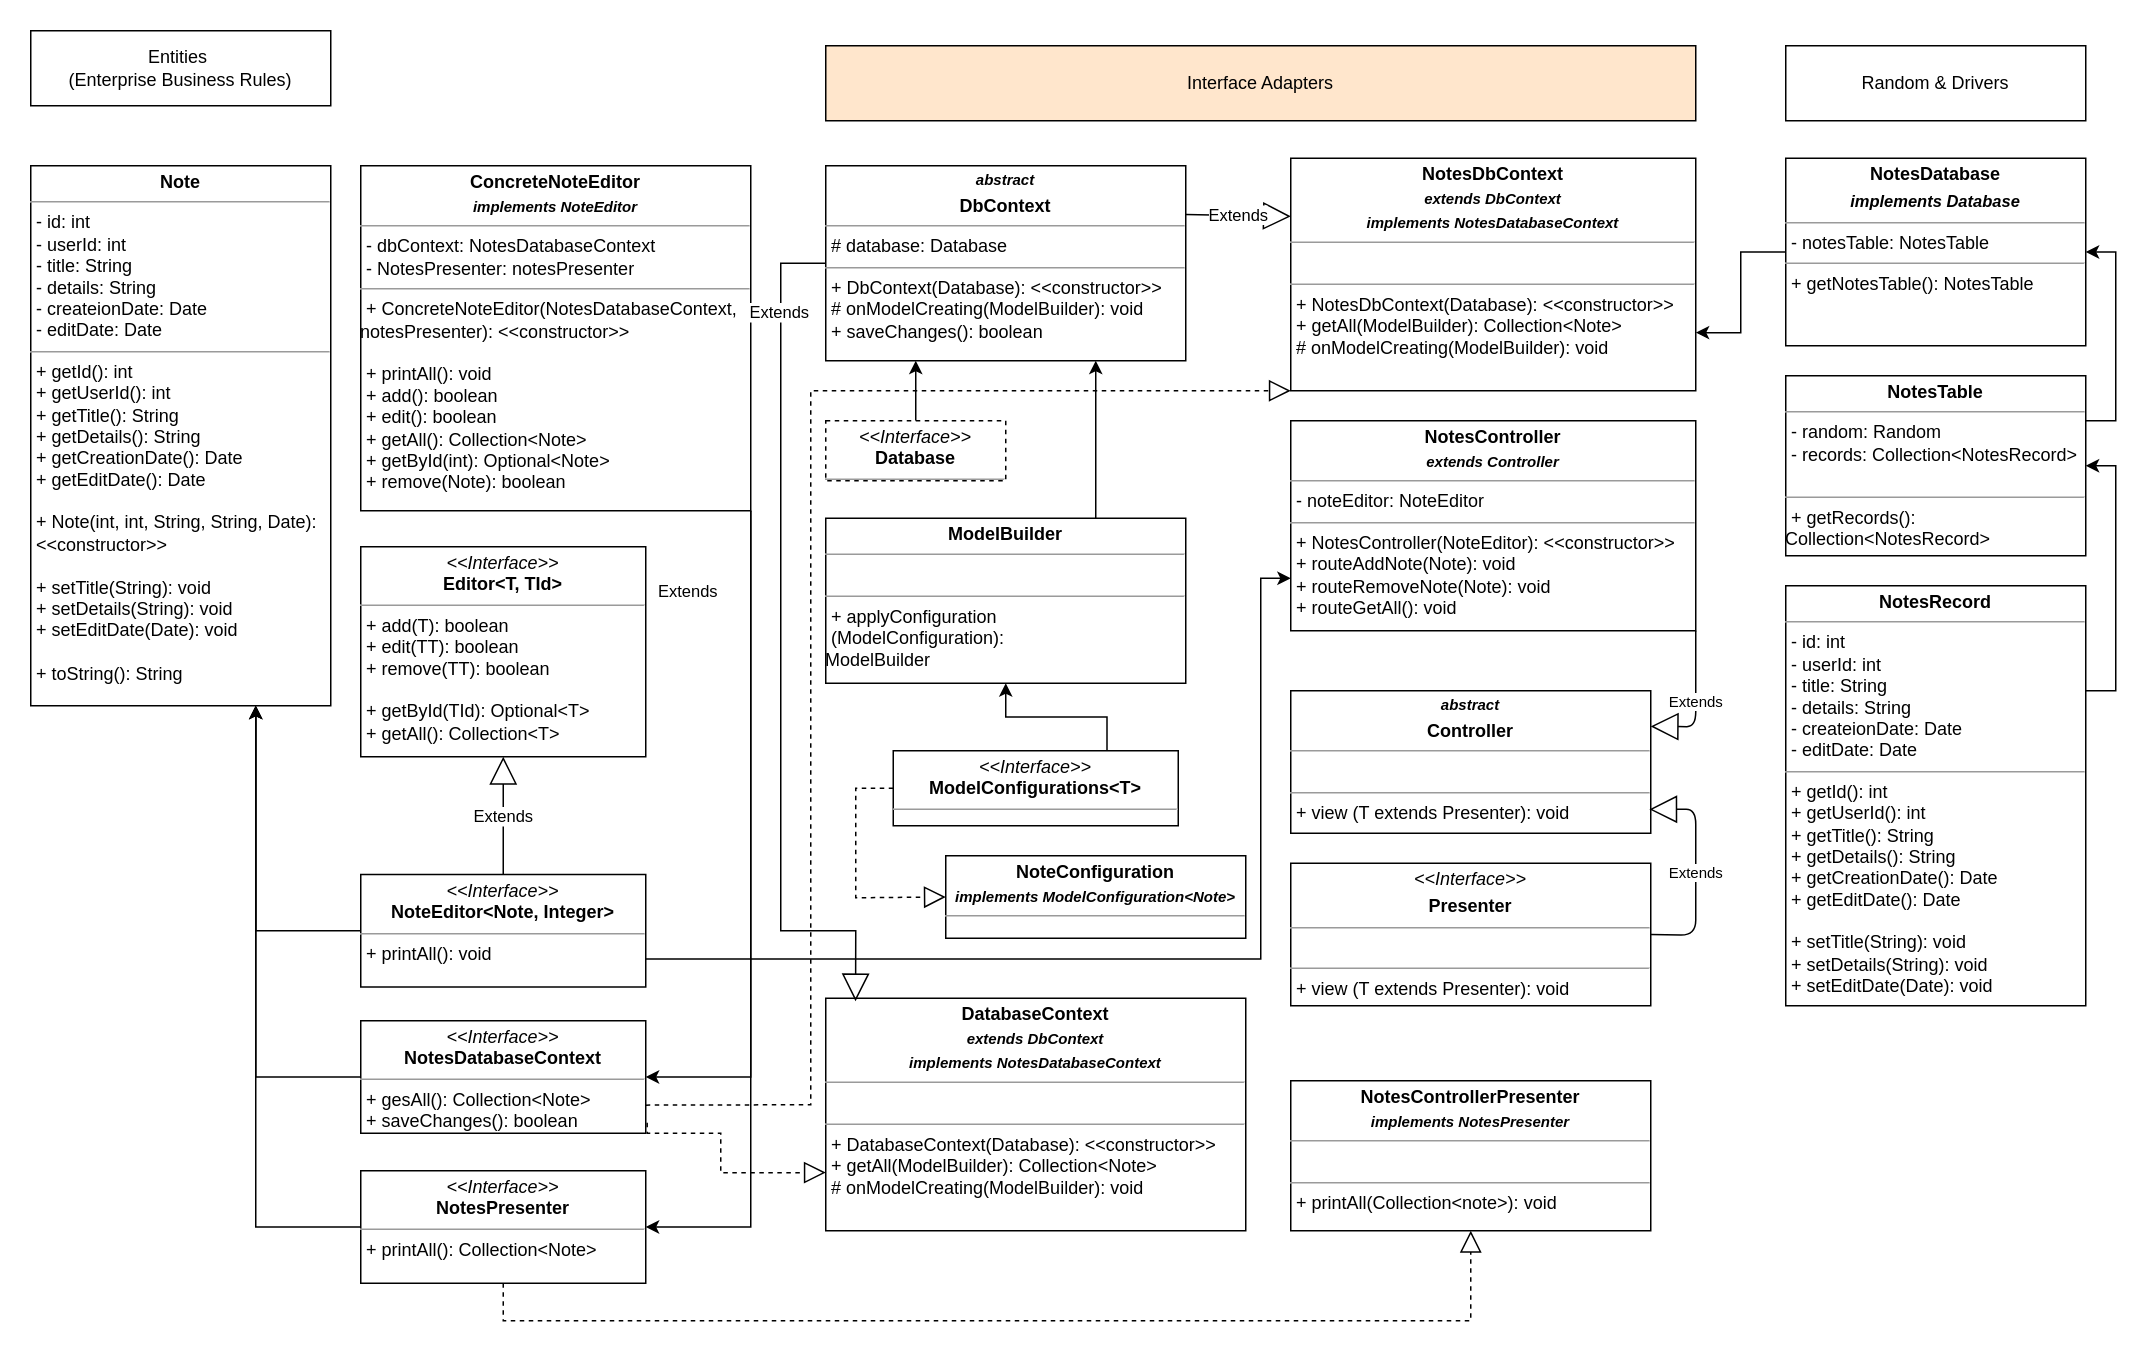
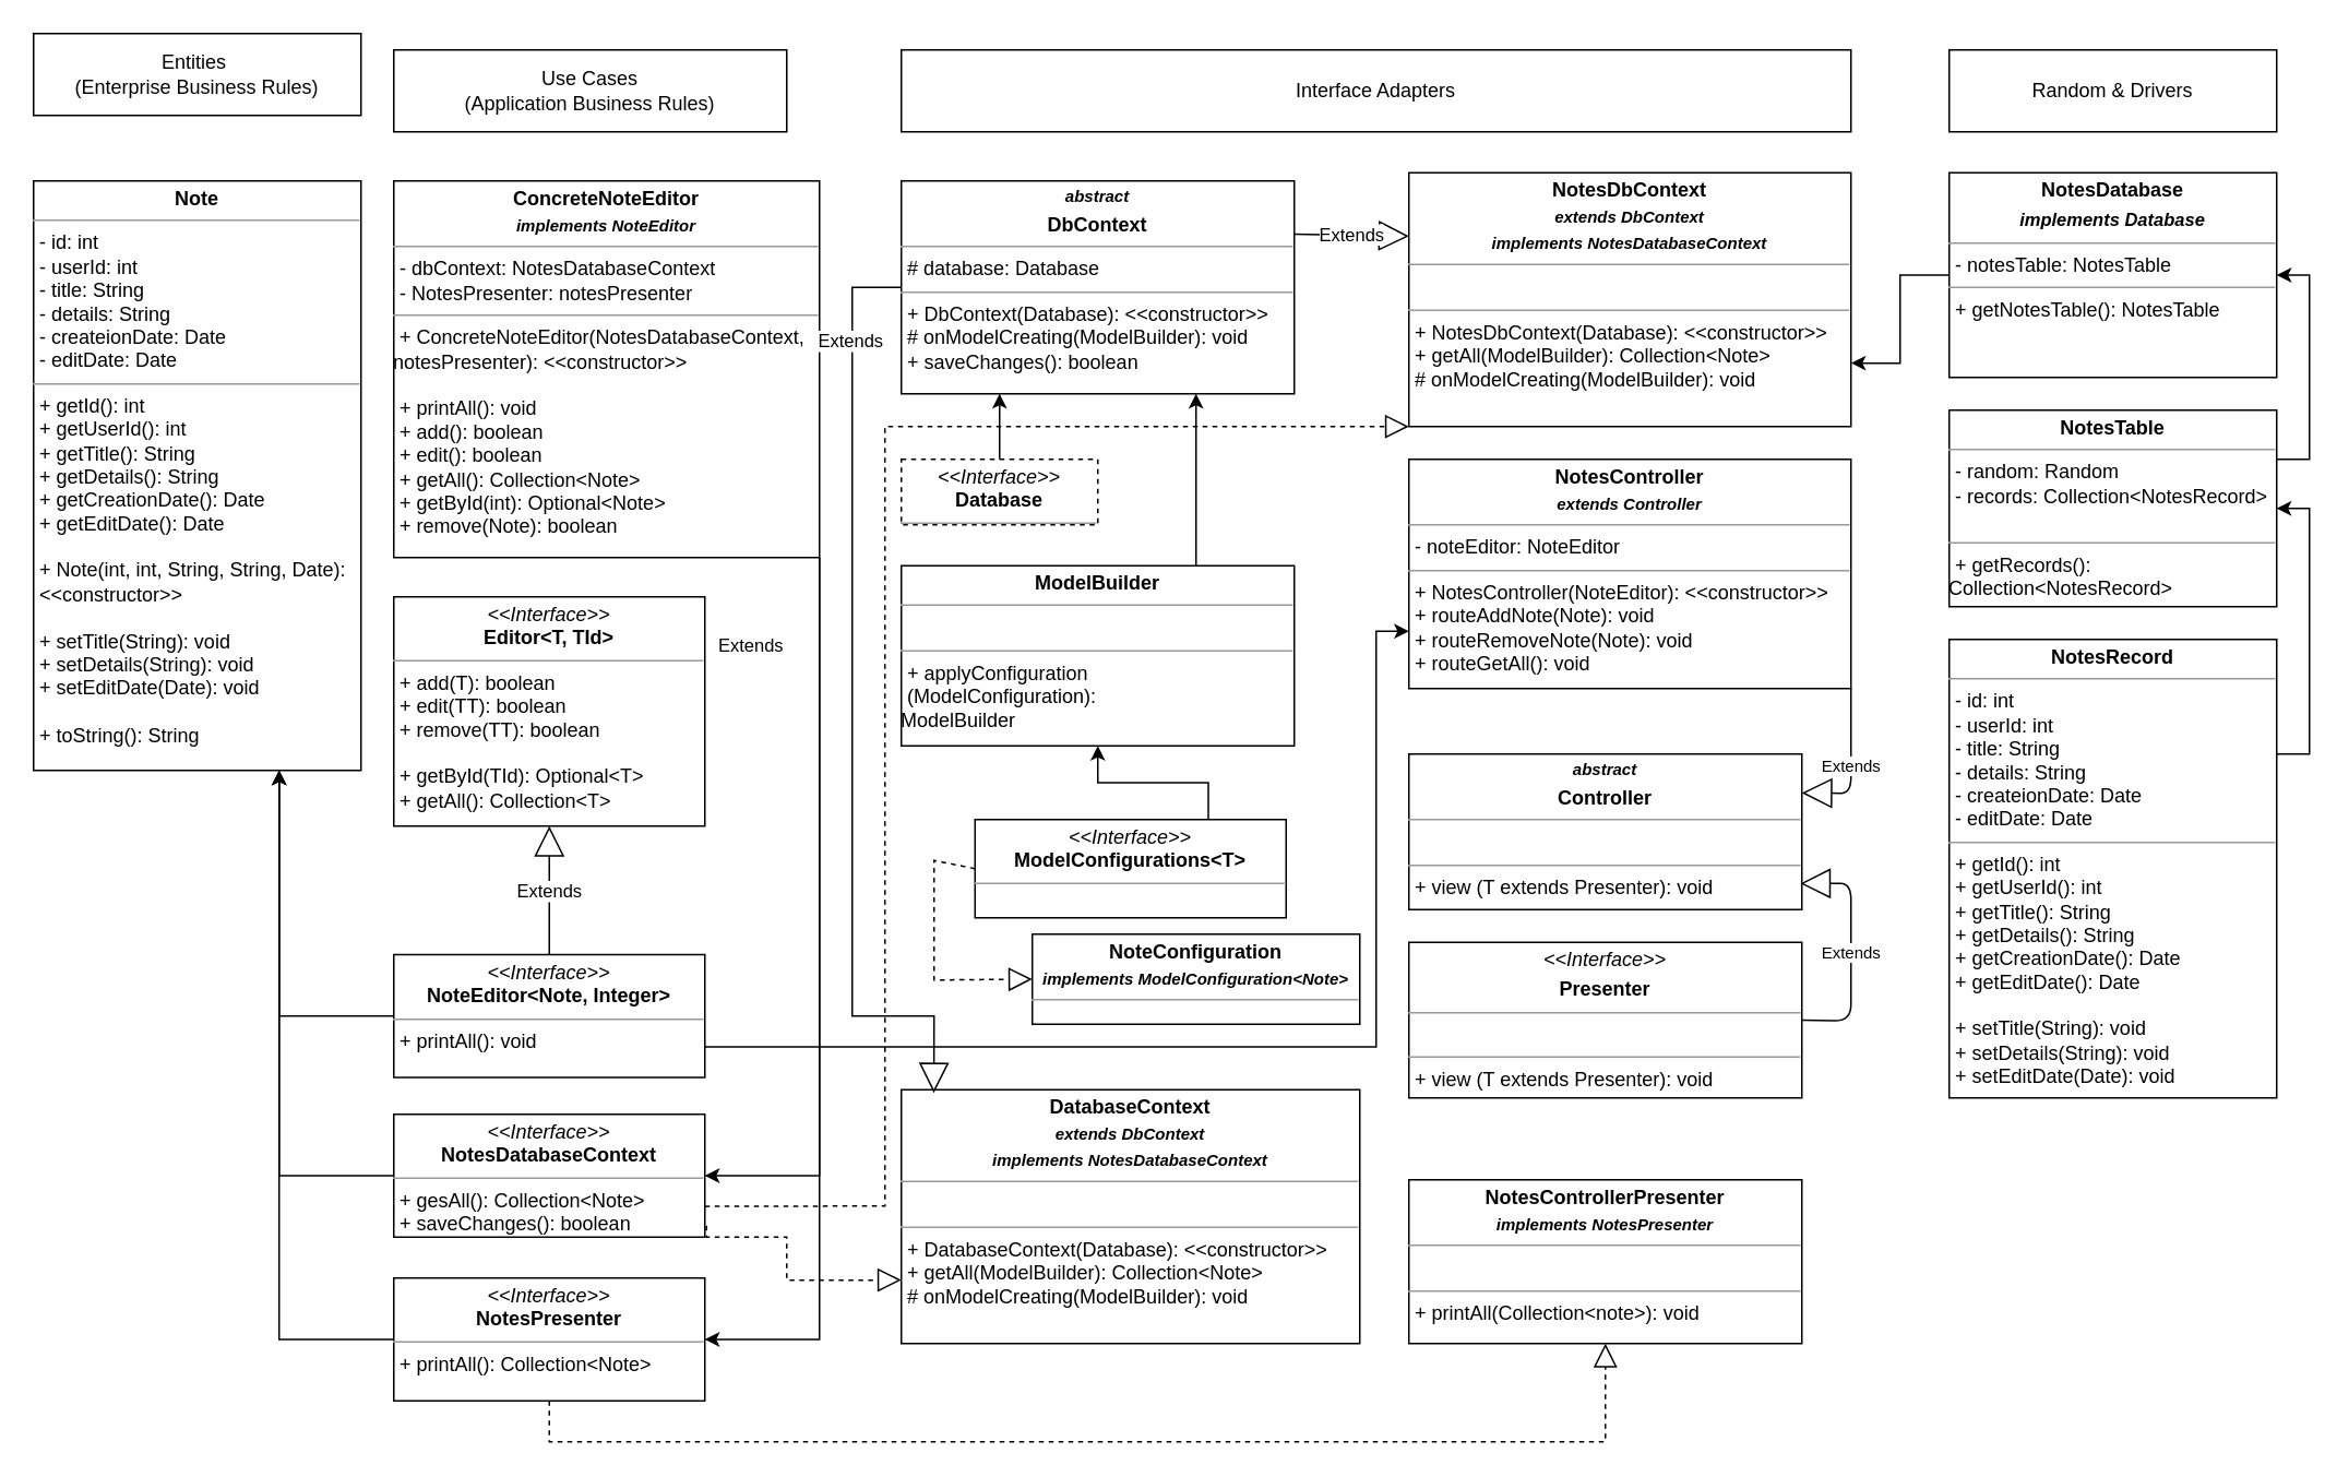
+ <mxCell id="30" value="Use Cases&lt;div&gt;(Application Business Rules)&lt;/div&gt;" style="rounded=0;whiteSpace=wrap;html=1;" parent="1" vertex="1"><mxGeometry x="240" y="30" width="240" height="50" as="geometry" /></mxCell>
- <mxCell id="31" value="Interface Adapters" style="rounded=0;whiteSpace=wrap;html=1;fillColor=#ffe6cc;" parent="1" vertex="1"><mxGeometry x="550" y="30" width="580" height="50" as="geometry" /></mxCell>
+ <mxCell id="31" value="Interface Adapters" style="rounded=0;whiteSpace=wrap;html=1;" parent="1" vertex="1"><mxGeometry x="550" y="30" width="580" height="50" as="geometry" /></mxCell>
- <mxCell id="22" value="&lt;p style=&quot;margin:0px;margin-top:4px;text-align:center;&quot;&gt;&lt;i&gt;&amp;lt;&amp;lt;Interface&amp;gt;&amp;gt;&lt;/i&gt;&lt;br&gt;&lt;b&gt;ModelConfigurations&amp;lt;T&amp;gt;&lt;/b&gt;&lt;/p&gt;&lt;hr size=&quot;1&quot;&gt;&lt;p style=&quot;margin:0px;margin-left:4px;&quot;&gt;&lt;br&gt;&lt;/p&gt;" style="verticalAlign=top;align=left;overflow=fill;fontSize=12;fontFamily=Helvetica;html=1;" parent="1" vertex="1"><mxGeometry x="595" y="500" width="190" height="50" as="geometry" /></mxCell>
+ <mxCell id="22" value="&lt;p style=&quot;margin:0px;margin-top:4px;text-align:center;&quot;&gt;&lt;i&gt;&amp;lt;&amp;lt;Interface&amp;gt;&amp;gt;&lt;/i&gt;&lt;br&gt;&lt;b&gt;ModelConfigurations&amp;lt;T&amp;gt;&lt;/b&gt;&lt;/p&gt;&lt;hr size=&quot;1&quot;&gt;&lt;p style=&quot;margin:0px;margin-left:4px;&quot;&gt;&lt;br&gt;&lt;/p&gt;" style="verticalAlign=top;align=left;overflow=fill;fontSize=12;fontFamily=Helvetica;html=1;" parent="1" vertex="1"><mxGeometry x="595" y="500" width="190" height="60" as="geometry" /></mxCell>
